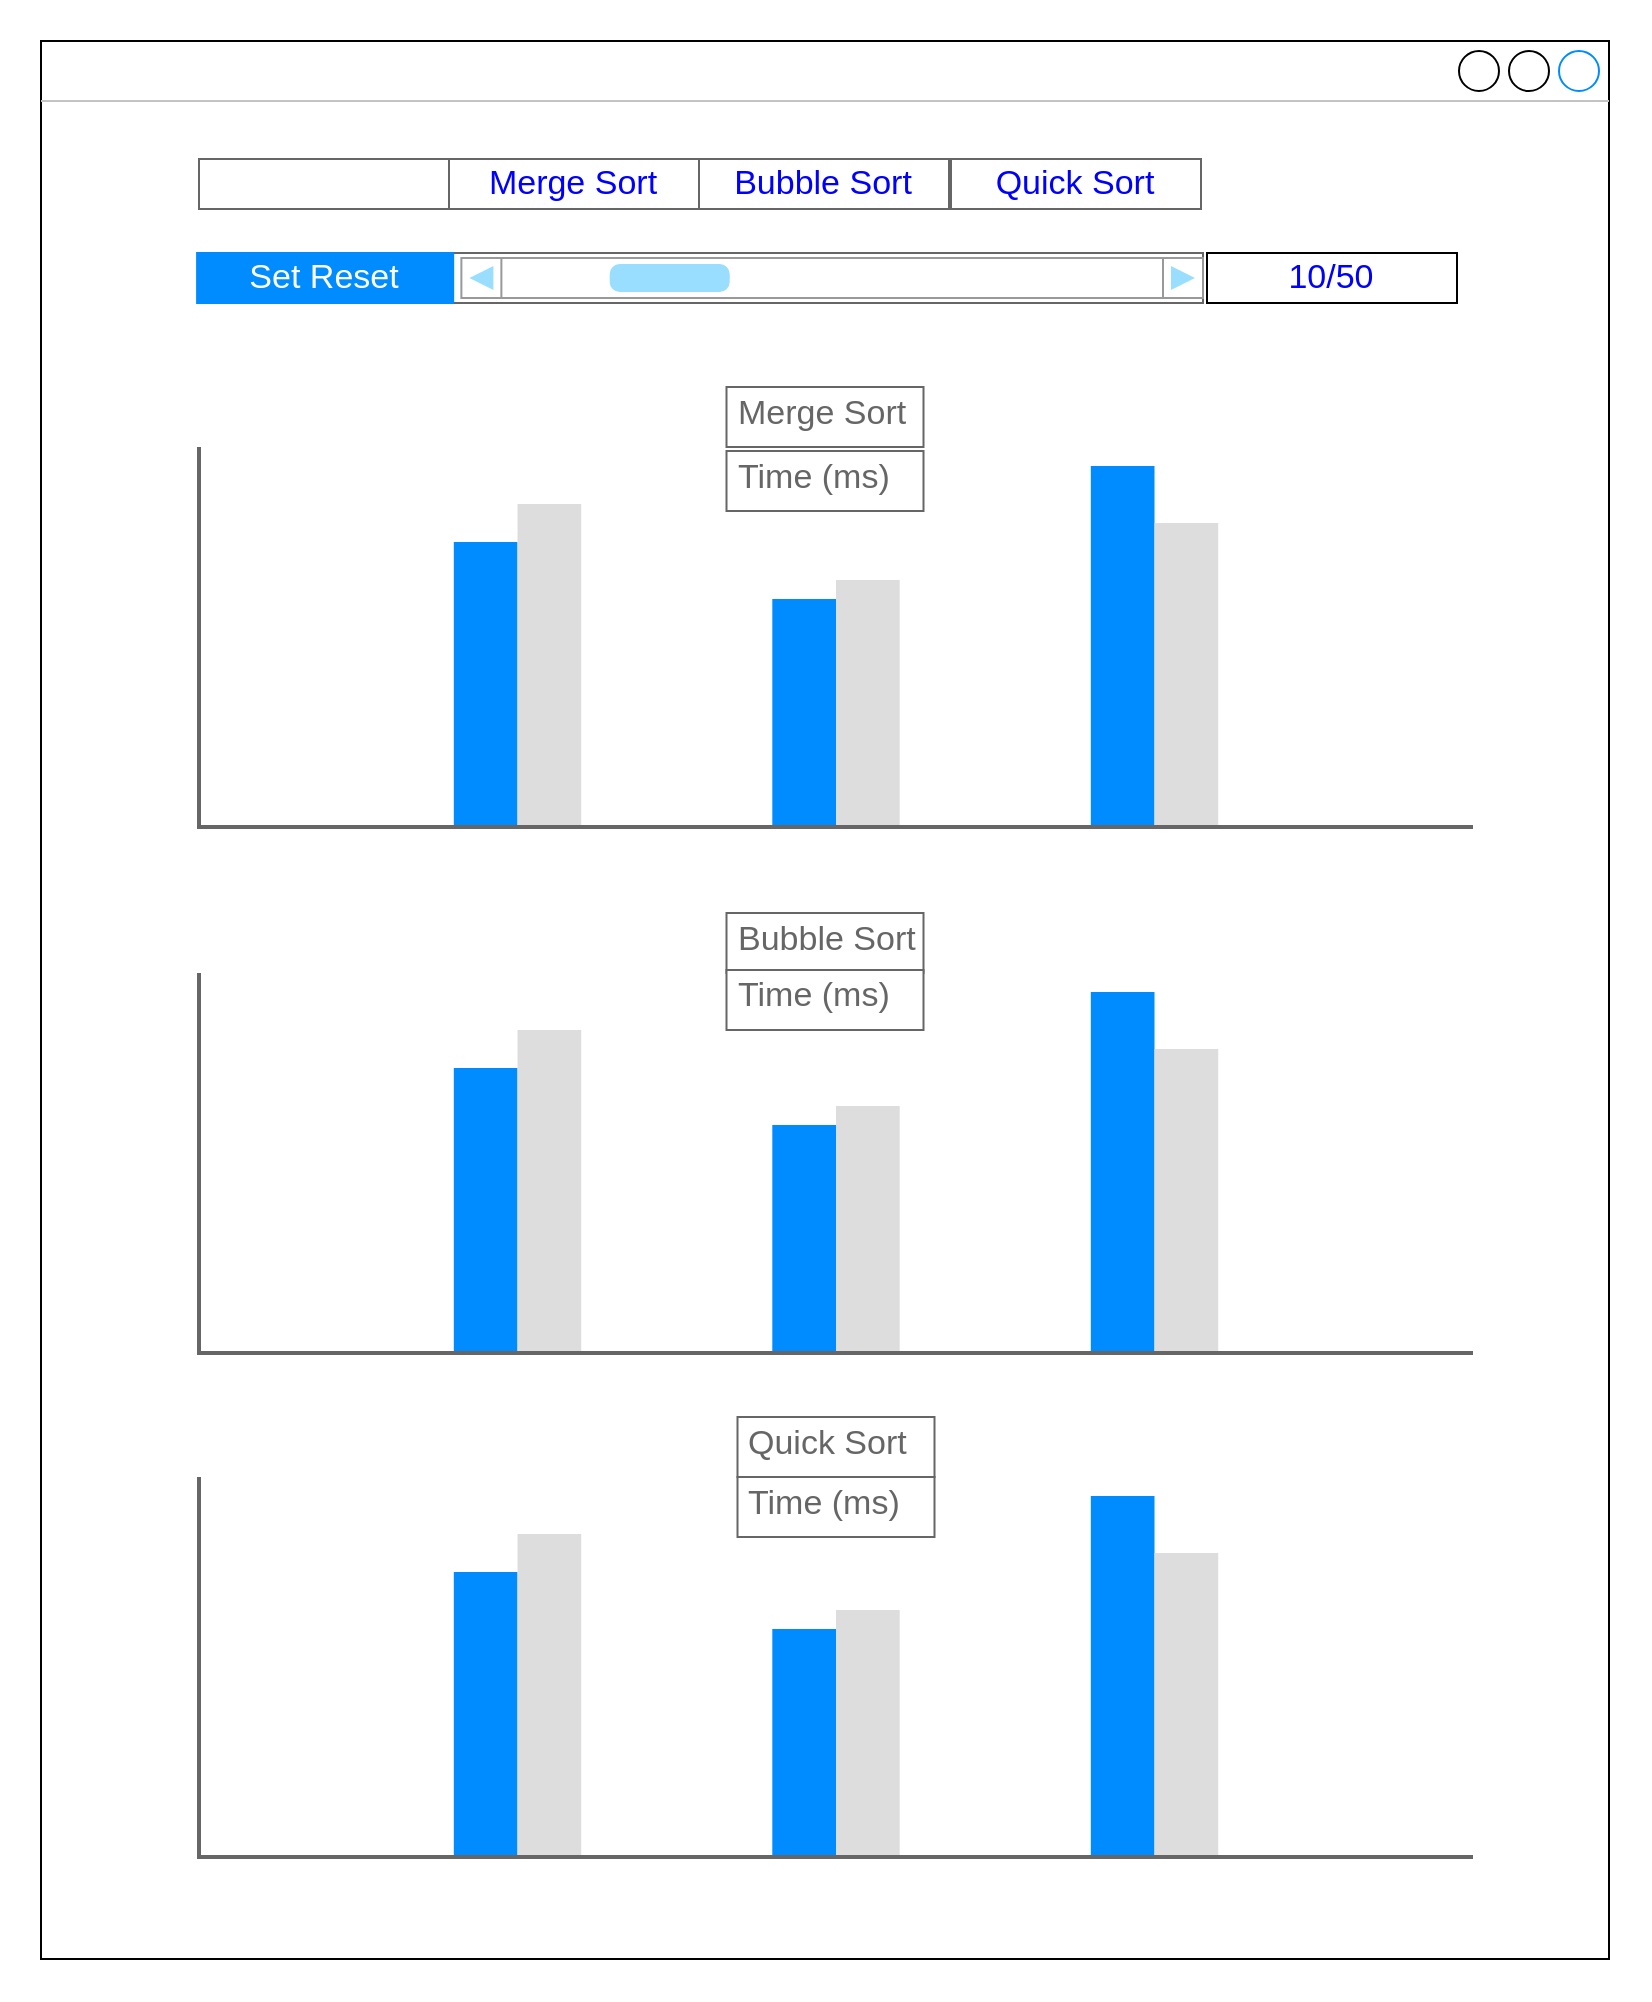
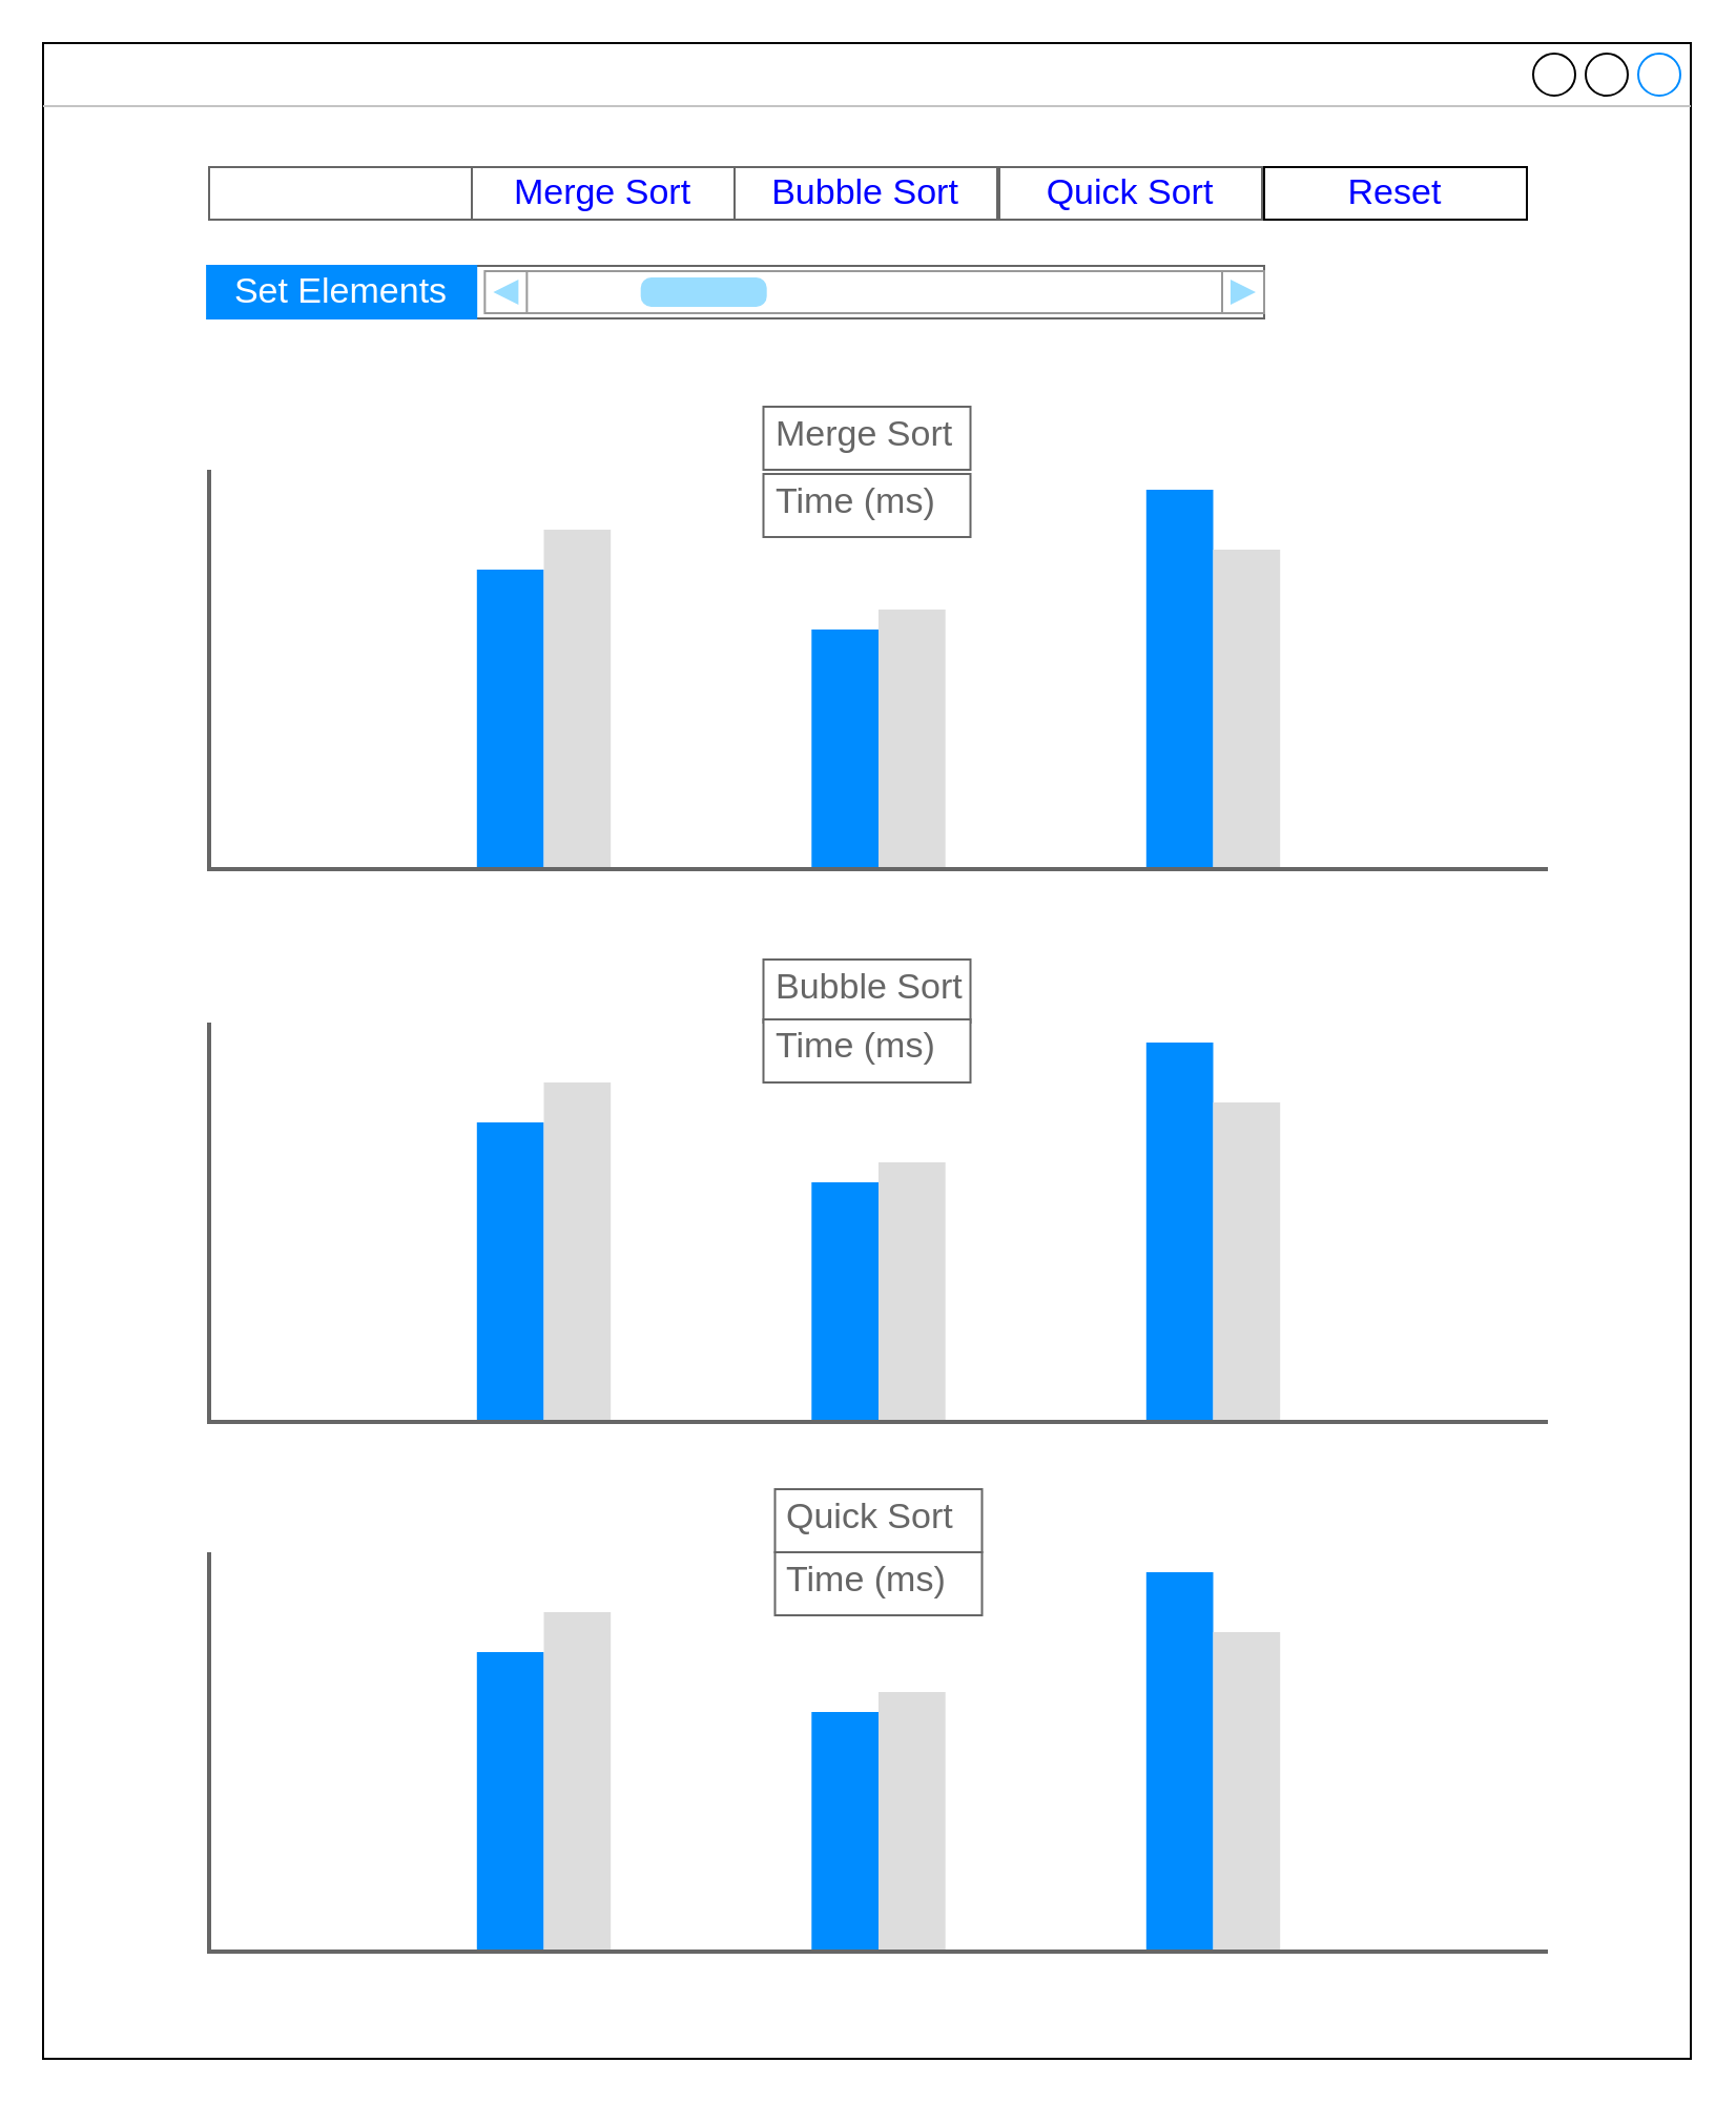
+ <mxCell id="10" value="Reset" style="strokeColor=inherit;fillColor=inherit;gradientColor=inherit;strokeWidth=1;shadow=0;dashed=0;align=center;html=1;shape=mxgraph.mockup.text.rrect;rSize=0;fontSize=17;fontColor=#0000ff;whiteSpace=wrap;" vertex="1" parent="1"><mxGeometry x="601" y="79" width="125" height="25" as="geometry" /></mxCell>
- <mxCell id="11" value="10/50" style="strokeColor=inherit;fillColor=inherit;gradientColor=inherit;strokeWidth=1;shadow=0;dashed=0;align=center;html=1;shape=mxgraph.mockup.text.rrect;rSize=0;fontSize=17;fontColor=#0000ff;whiteSpace=wrap;" vertex="1" parent="1"><mxGeometry x="603" y="126" width="125" height="25" as="geometry" /></mxCell>
- <mxCell id="8" value="Set Reset" style="strokeWidth=1;shadow=0;dashed=0;align=center;html=1;shape=mxgraph.mockup.text.rrect;rSize=0;fontSize=17;fontColor=#ffffff;fillColor=#008cff;strokeColor=#008cff;whiteSpace=wrap;" vertex="1" parent="7"><mxGeometry x="-39.949" width="128.042" height="25" as="geometry" /></mxCell>
+ <mxCell id="8" value="Set Elements" style="strokeWidth=1;shadow=0;dashed=0;align=center;html=1;shape=mxgraph.mockup.text.rrect;rSize=0;fontSize=17;fontColor=#ffffff;fillColor=#008cff;strokeColor=#008cff;whiteSpace=wrap;" vertex="1" parent="7"><mxGeometry x="-39.949" width="128.042" height="25" as="geometry" /></mxCell>
